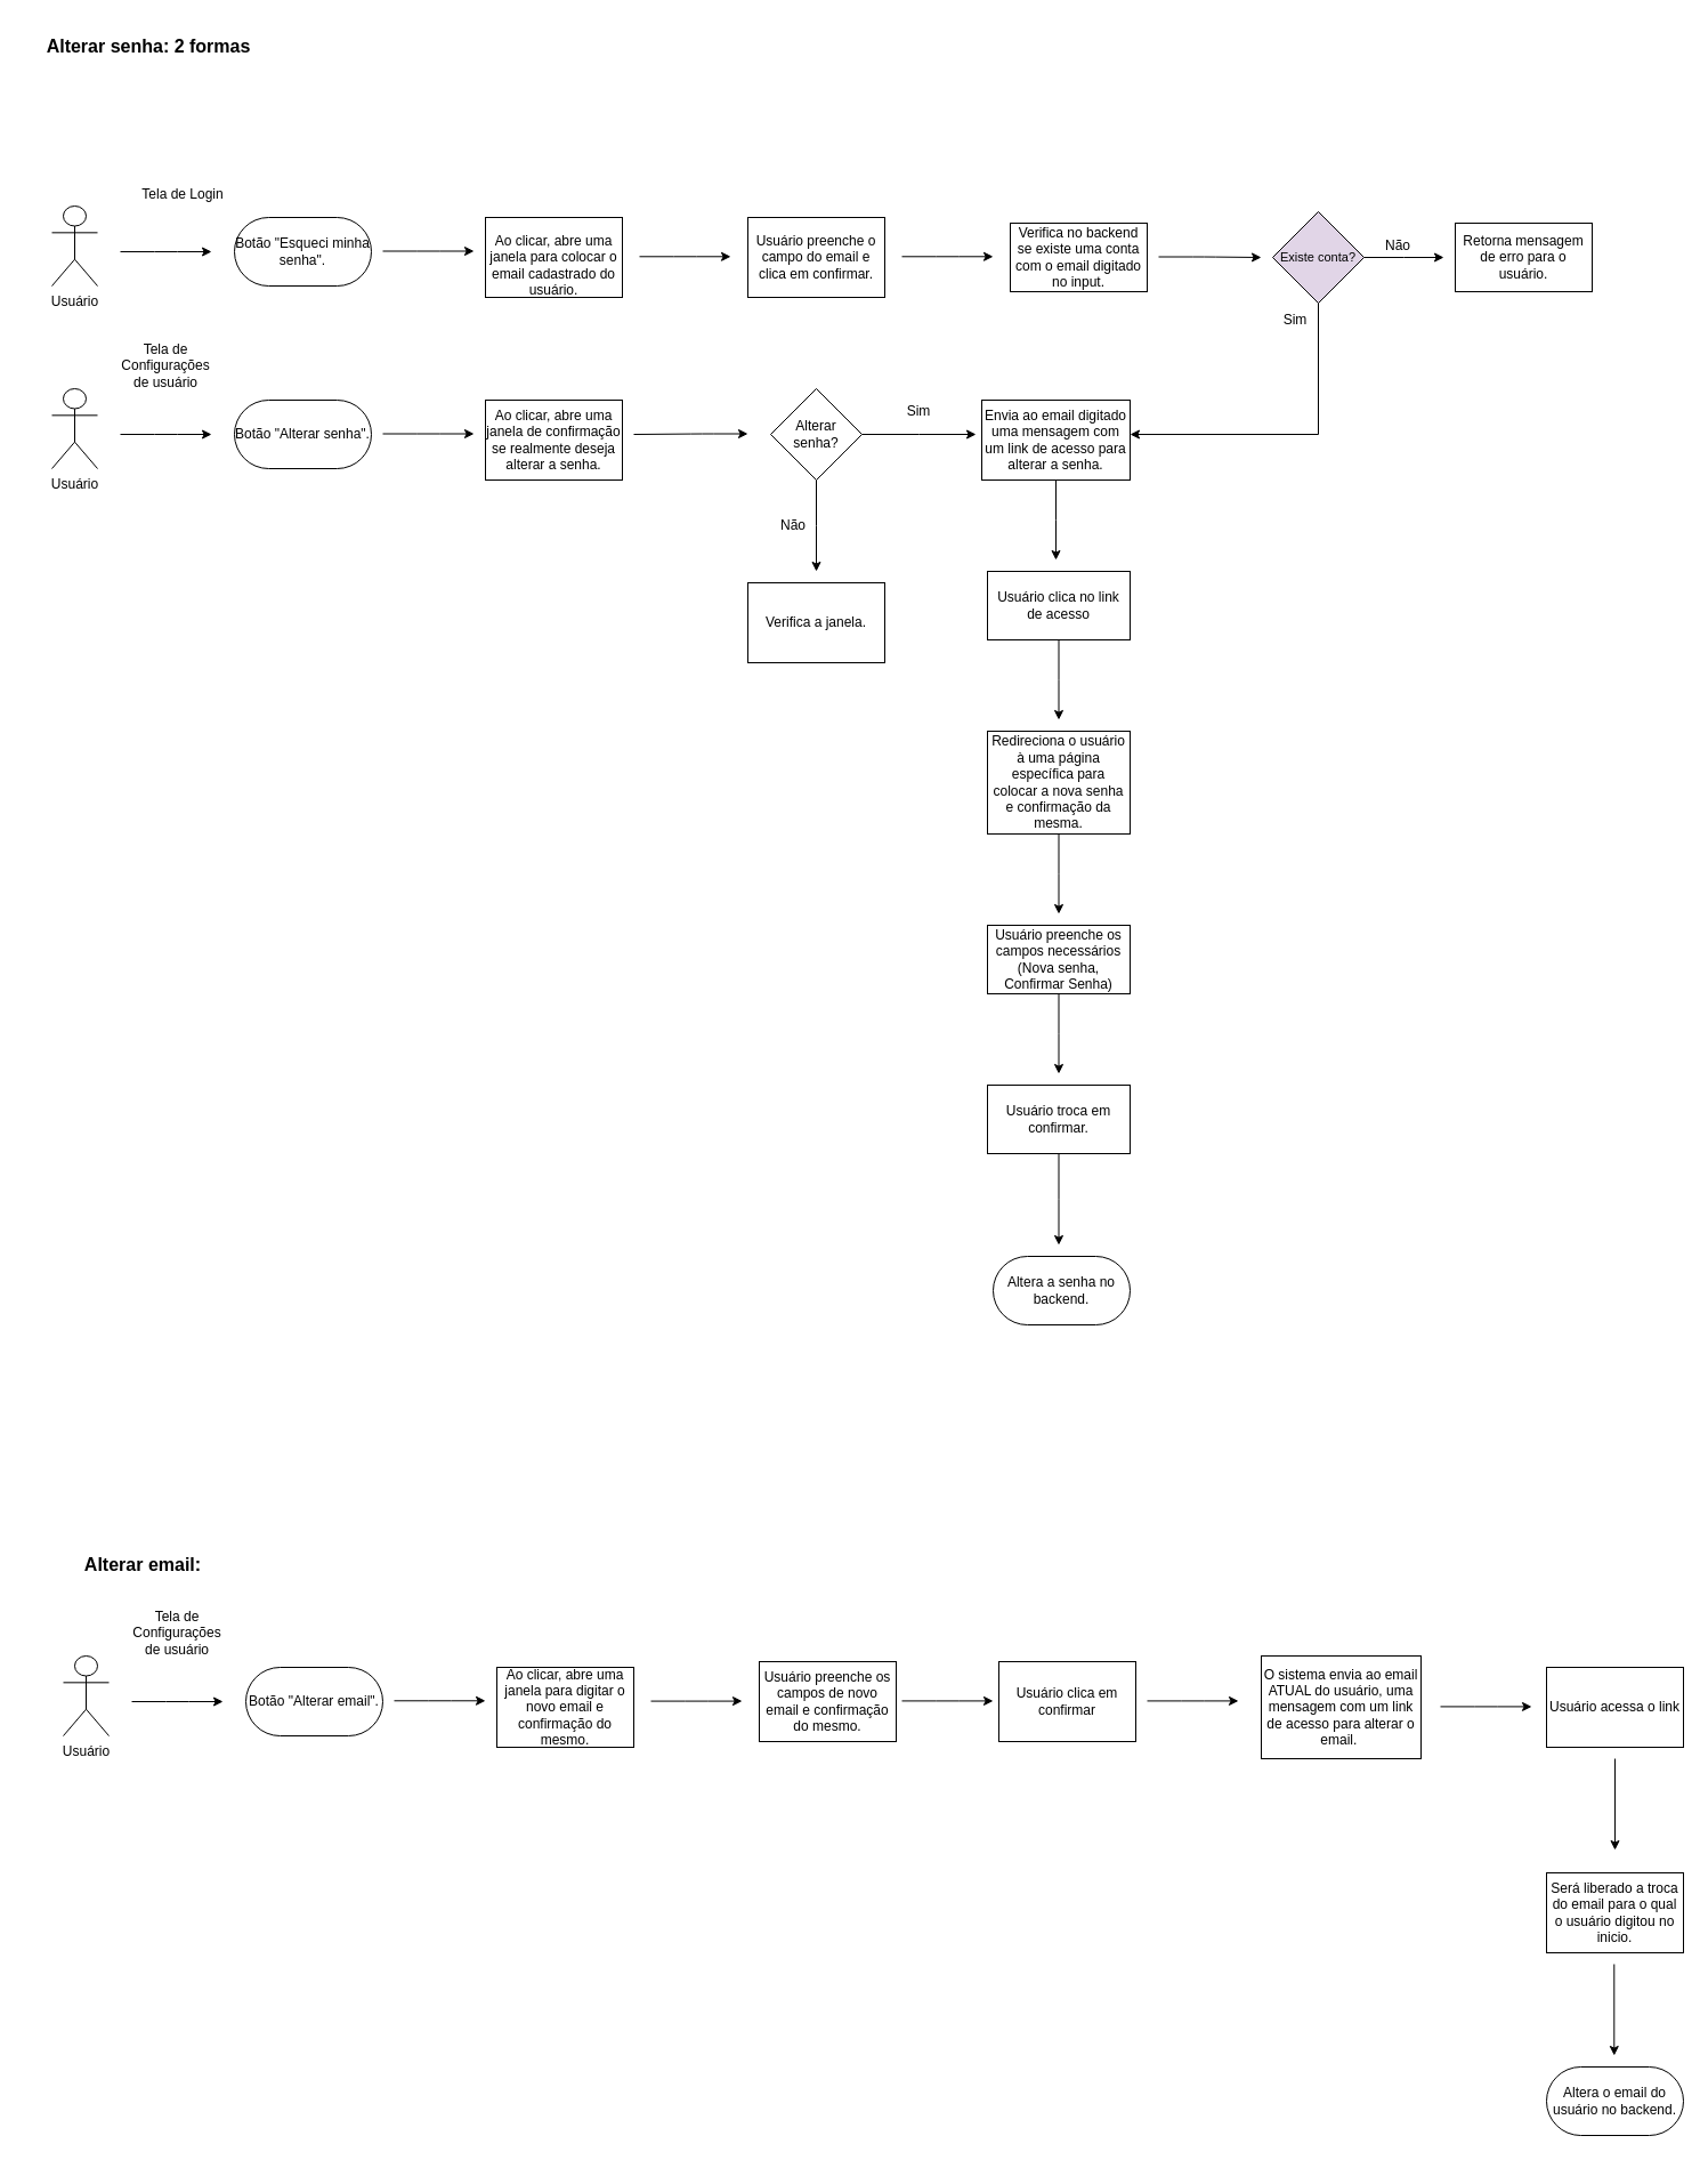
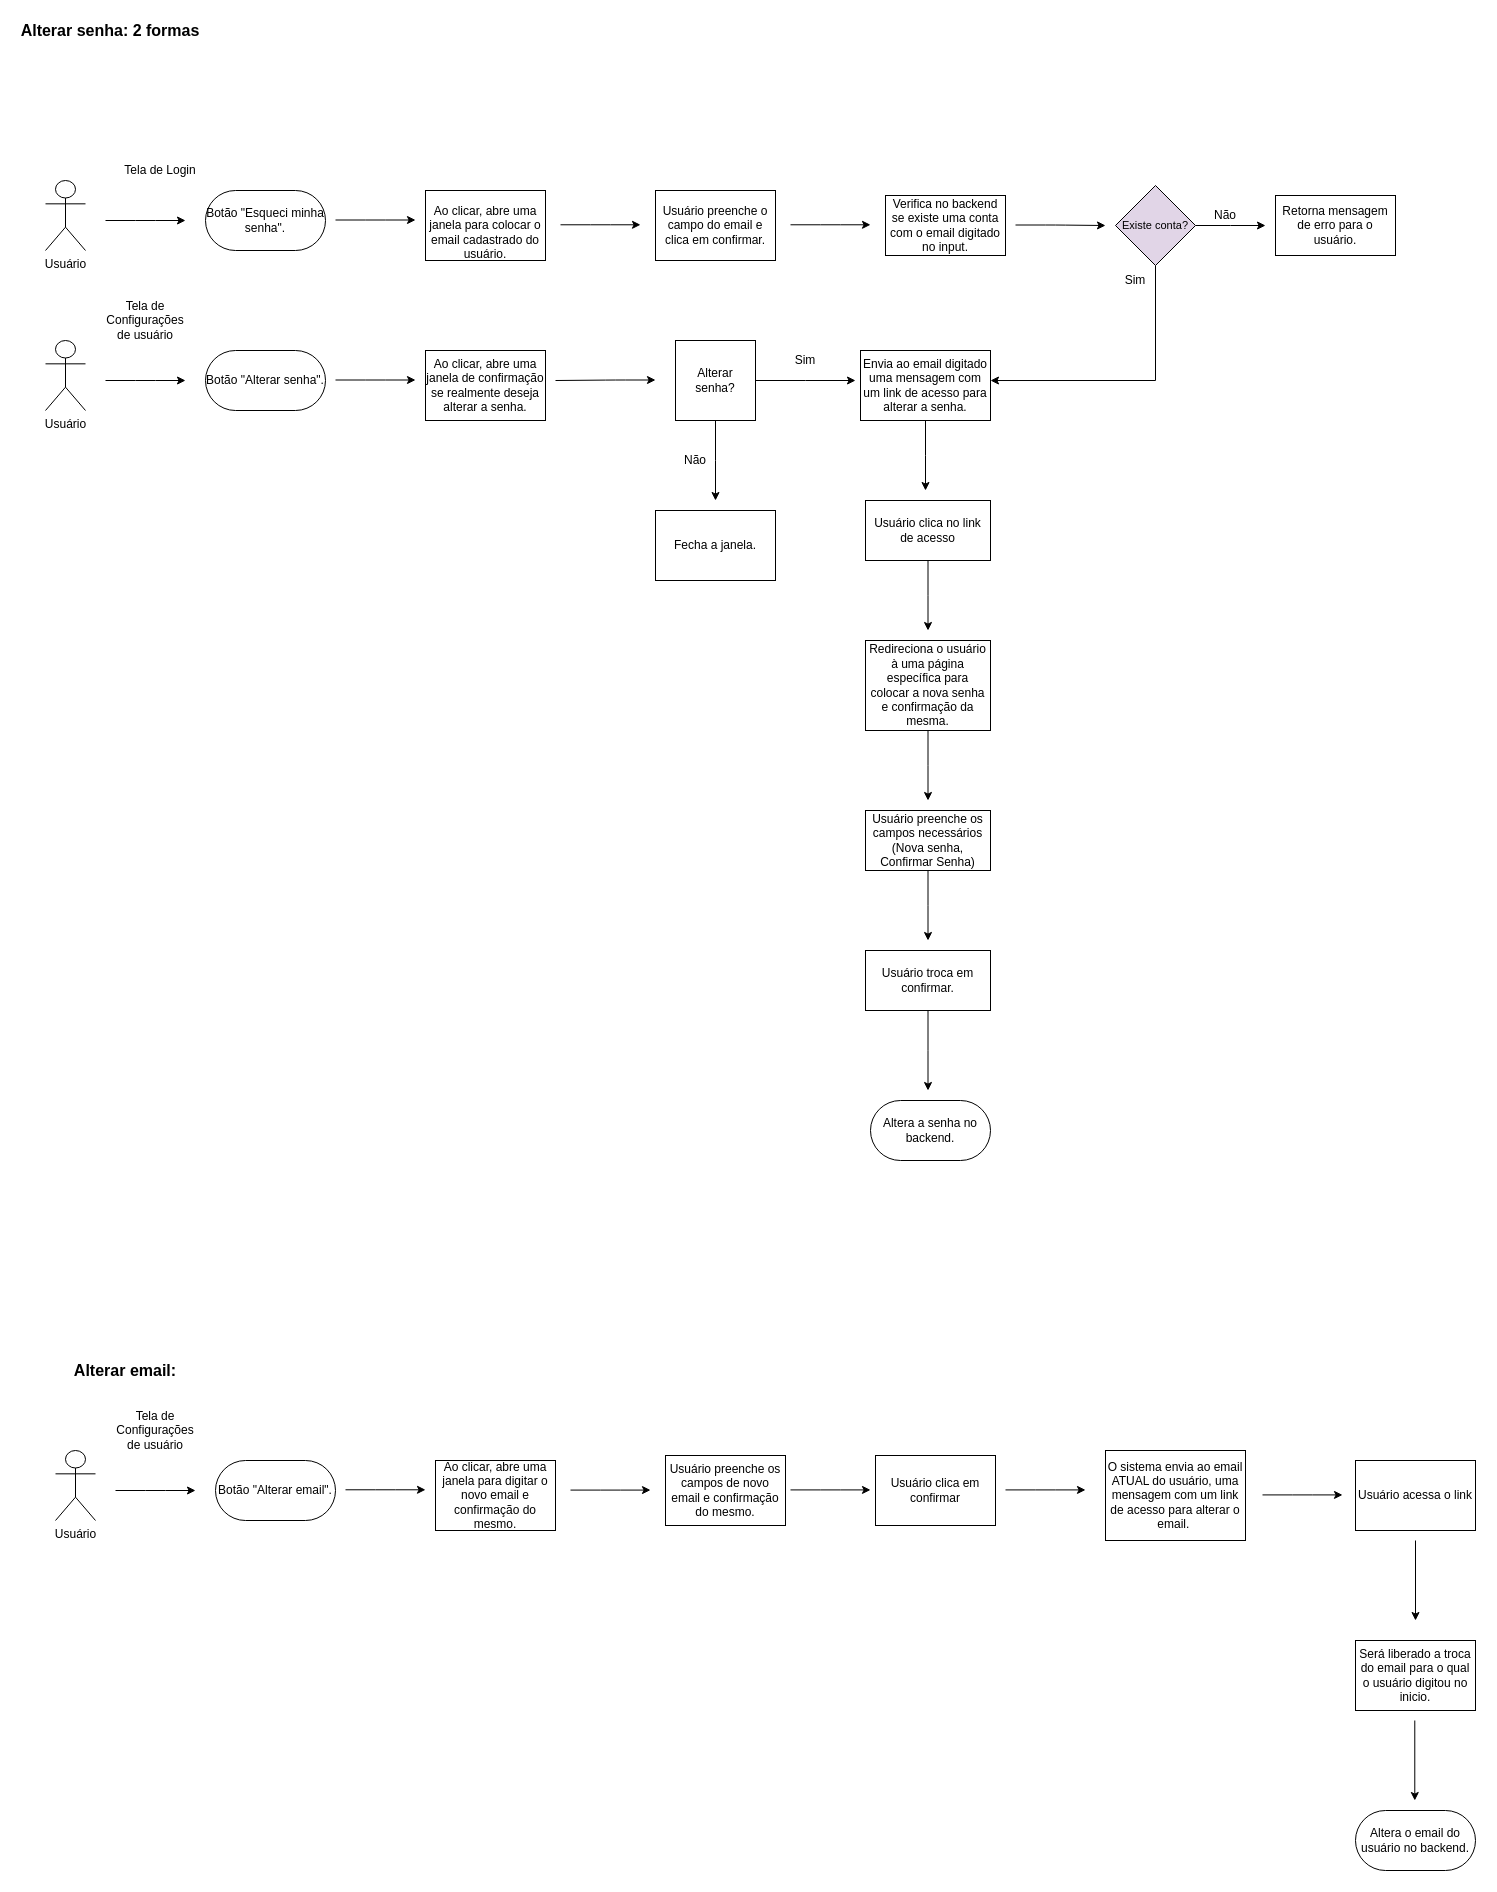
- <mxCell id="26" value="&lt;b&gt;&lt;font style=&quot;font-size: 16px&quot;&gt;Alterar senha: 2 formas&lt;/font&gt;&lt;/b&gt;" style="text;html=1;strokeColor=none;fillColor=none;align=center;verticalAlign=middle;whiteSpace=wrap;rounded=0;" vertex="1" parent="1"><mxGeometry x="25" y="20" width="210" height="40" as="geometry" /></mxCell>
+ <mxCell id="26" value="&lt;b&gt;&lt;font style=&quot;font-size: 16px&quot;&gt;Alterar senha: 2 formas&lt;/font&gt;&lt;/b&gt;" style="text;html=1;strokeColor=none;fillColor=none;align=center;verticalAlign=middle;whiteSpace=wrap;rounded=0;" vertex="1" parent="1"><mxGeometry x="5" y="10" width="210" height="40" as="geometry" /></mxCell>
- <mxCell id="49" value="Alterar senha?" style="rhombus;whiteSpace=wrap;html=1;" vertex="1" parent="1"><mxGeometry x="675" y="340" width="80" height="80" as="geometry" /></mxCell>
+ <mxCell id="49" value="Alterar senha?" style="whiteSpace=wrap;html=1;rounded=0;" vertex="1" parent="1"><mxGeometry x="675" y="340" width="80" height="80" as="geometry" /></mxCell>
- <mxCell id="52" value="Verifica a janela." style="rounded=0;whiteSpace=wrap;html=1;" vertex="1" parent="1"><mxGeometry x="655" y="510" width="120" height="70" as="geometry" /></mxCell>
+ <mxCell id="52" value="Fecha a janela." style="rounded=0;whiteSpace=wrap;html=1;" vertex="1" parent="1"><mxGeometry x="655" y="510" width="120" height="70" as="geometry" /></mxCell>
